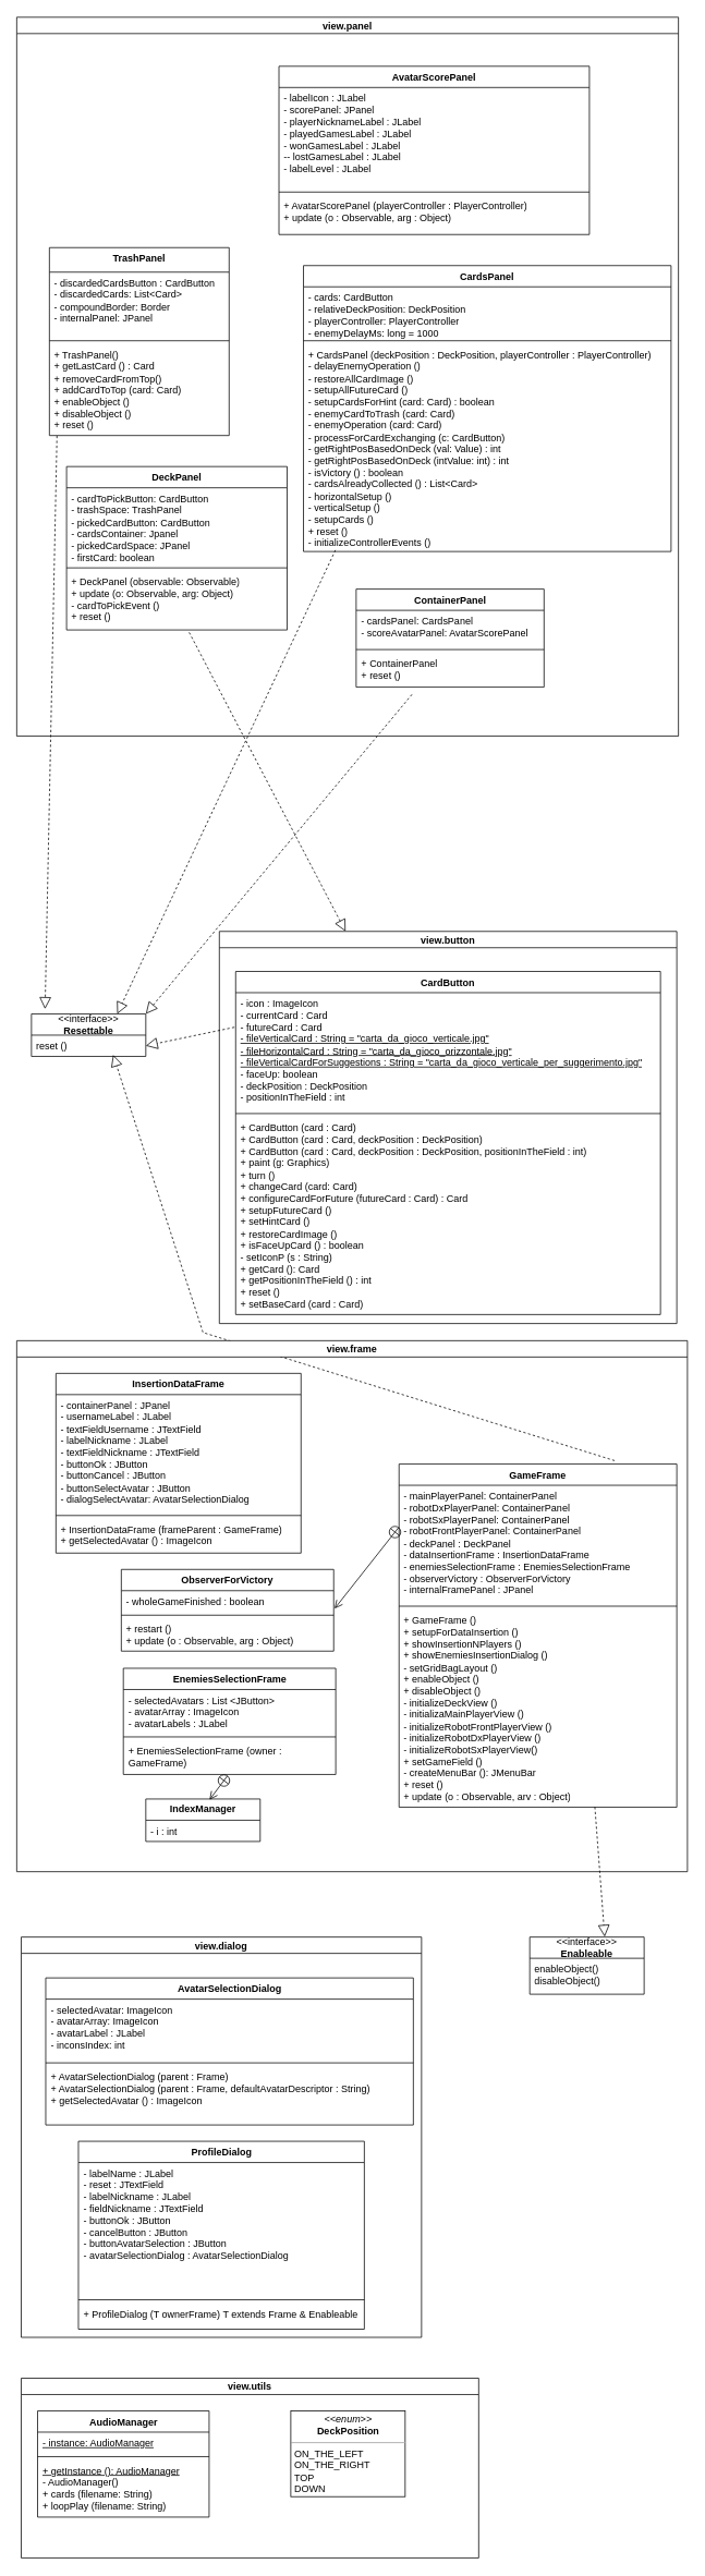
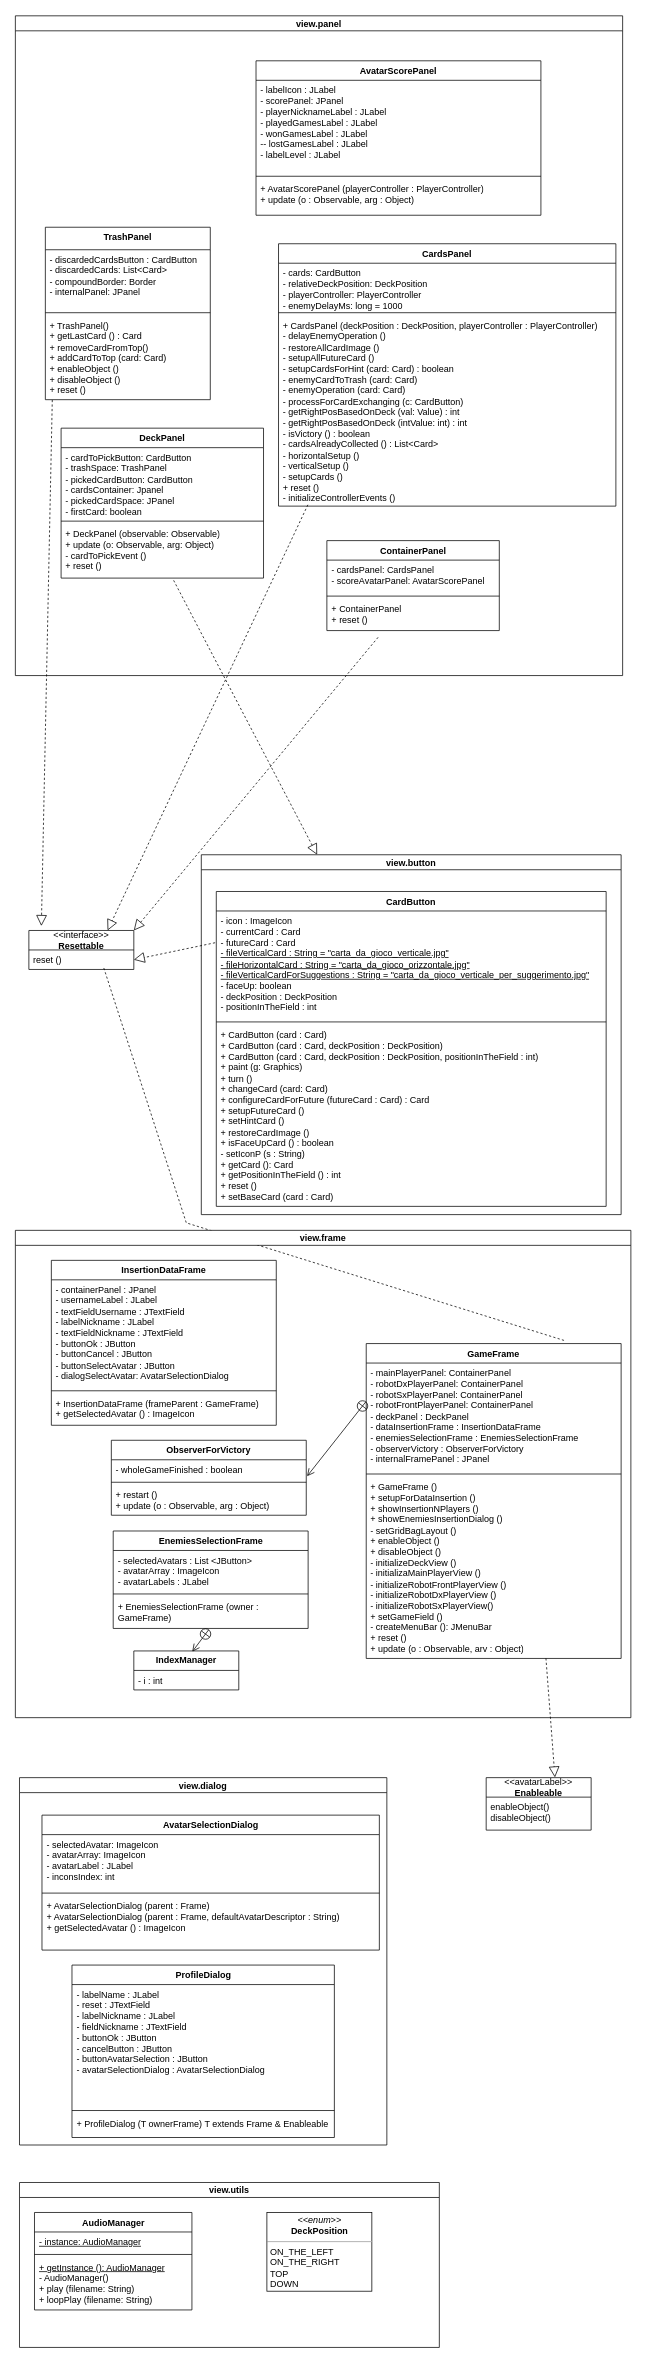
- <mxCell id="15" value="" style="endArrow=block;dashed=1;endFill=0;endSize=12;html=1;rounded=0;entryX=0.714;entryY=0.923;entryDx=0;entryDy=0;entryPerimeter=0;exitX=0.776;exitY=-0.01;exitDx=0;exitDy=0;exitPerimeter=0;" parent="1" source="30" target="17" edge="1"><mxGeometry width="160" relative="1" as="geometry"><mxPoint x="668" y="1439" as="sourcePoint" /><mxPoint x="774.02" y="1374.002" as="targetPoint" /><Array as="points"><mxPoint x="248" y="1630" /></Array></mxGeometry></mxCell>
+ <mxCell id="15" value="" style="endArrow=none;dashed=1;endFill=0;endSize=12;html=1;rounded=0;entryX=0.714;entryY=0.923;entryDx=0;entryDy=0;entryPerimeter=0;exitX=0.776;exitY=-0.01;exitDx=0;exitDy=0;exitPerimeter=0;" parent="1" source="30" target="17" edge="1"><mxGeometry width="160" relative="1" as="geometry"><mxPoint x="668" y="1439" as="sourcePoint" /><mxPoint x="774.02" y="1374.002" as="targetPoint" /><Array as="points"><mxPoint x="248" y="1630" /></Array></mxGeometry></mxCell>
- <mxCell id="12" value="&amp;lt;&amp;lt;interface&amp;gt;&amp;gt;&lt;br&gt;&lt;b&gt;Enableable&lt;/b&gt;" style="swimlane;fontStyle=0;childLayout=stackLayout;horizontal=1;startSize=26;fillColor=none;horizontalStack=0;resizeParent=1;resizeParentMax=0;resizeLast=0;collapsible=1;marginBottom=0;whiteSpace=wrap;html=1;" parent="1" vertex="1"><mxGeometry x="648" y="2370" width="140" height="70" as="geometry" /></mxCell>
+ <mxCell id="12" value="&amp;lt;&amp;lt;avatarLabel&amp;gt;&amp;gt;&lt;br&gt;&lt;b&gt;Enableable&lt;/b&gt;" style="swimlane;fontStyle=0;childLayout=stackLayout;horizontal=1;startSize=26;fillColor=none;horizontalStack=0;resizeParent=1;resizeParentMax=0;resizeLast=0;collapsible=1;marginBottom=0;whiteSpace=wrap;html=1;" parent="1" vertex="1"><mxGeometry x="648" y="2370" width="140" height="70" as="geometry" /></mxCell>
- <mxCell id="5" value="&lt;u&gt;+ getInstance (): AudioManager&lt;/u&gt;&lt;br&gt;- AudioManager()&lt;br&gt;+ cards (filename: String)&lt;br&gt;+ loopPlay (filename: String)" style="text;strokeColor=none;fillColor=none;align=left;verticalAlign=top;spacingLeft=4;spacingRight=4;overflow=hidden;rotatable=0;points=[[0,0.5],[1,0.5]];portConstraint=eastwest;whiteSpace=wrap;html=1;" parent="2" vertex="1"><mxGeometry y="60" width="210" height="70" as="geometry" /></mxCell>
+ <mxCell id="5" value="&lt;u&gt;+ getInstance (): AudioManager&lt;/u&gt;&lt;br&gt;- AudioManager()&lt;br&gt;+ play (filename: String)&lt;br&gt;+ loopPlay (filename: String)" style="text;strokeColor=none;fillColor=none;align=left;verticalAlign=top;spacingLeft=4;spacingRight=4;overflow=hidden;rotatable=0;points=[[0,0.5],[1,0.5]];portConstraint=eastwest;whiteSpace=wrap;html=1;" parent="2" vertex="1"><mxGeometry y="60" width="210" height="70" as="geometry" /></mxCell>
